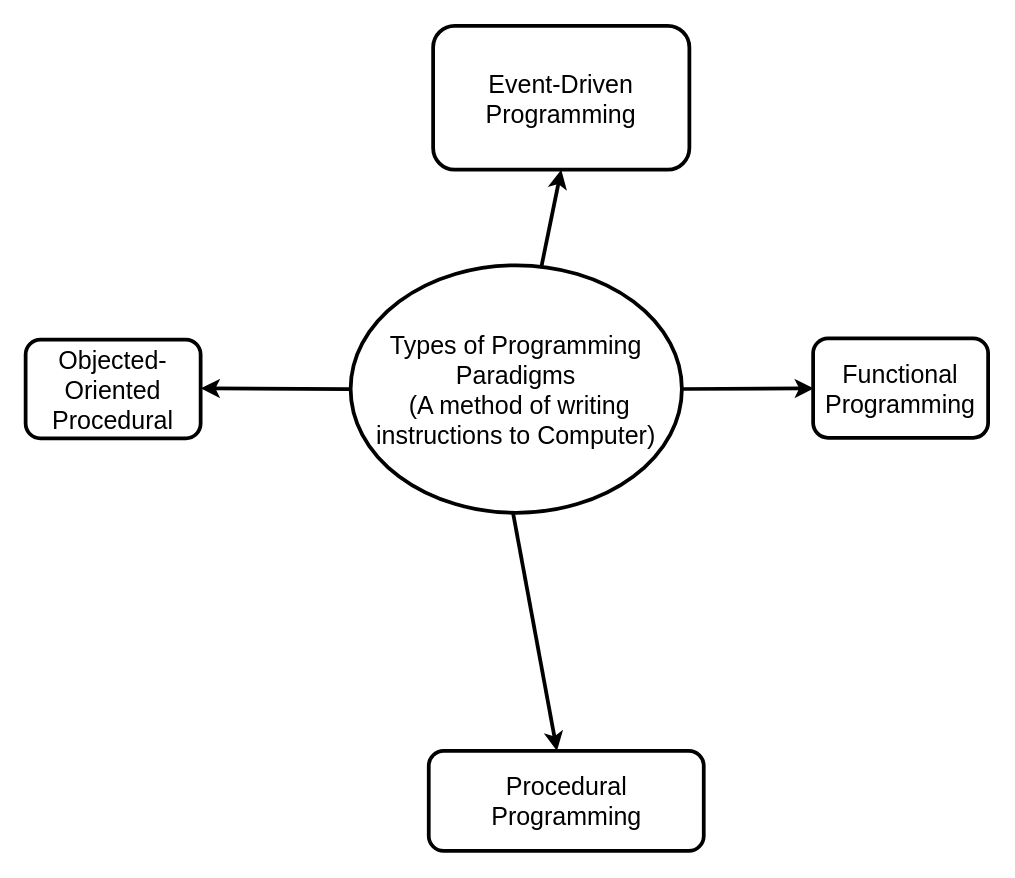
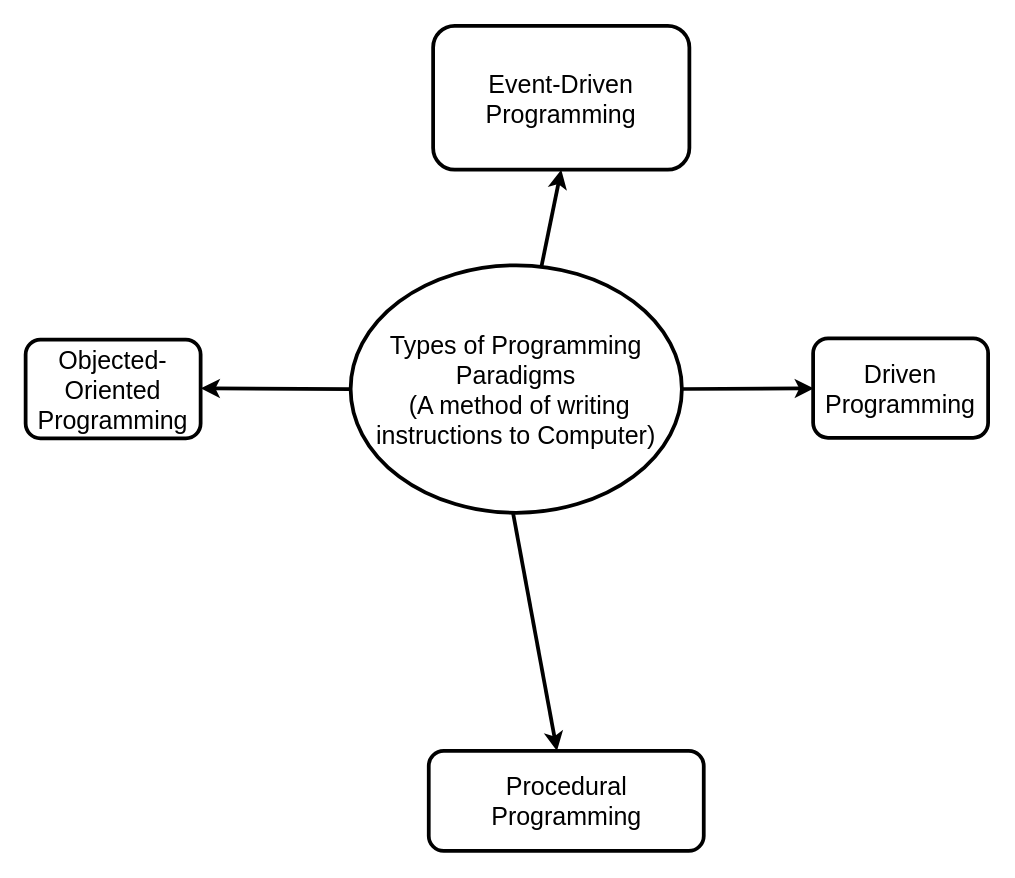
- <mxCell id="8" value="&lt;font style=&quot;font-size: 20px&quot;&gt;Functional Programming&lt;/font&gt;" style="rounded=1;whiteSpace=wrap;html=1;strokeWidth=3;" parent="1" vertex="1"><mxGeometry x="650" y="270" width="140" height="79.5" as="geometry" /></mxCell>
+ <mxCell id="8" value="&lt;font style=&quot;font-size: 20px&quot;&gt;Driven Programming&lt;/font&gt;" style="rounded=1;whiteSpace=wrap;html=1;strokeWidth=3;" parent="1" vertex="1"><mxGeometry x="650" y="270" width="140" height="79.5" as="geometry" /></mxCell>
- <mxCell id="7" value="&lt;font style=&quot;font-size: 20px&quot;&gt;Objected-Oriented Procedural&lt;/font&gt;" style="rounded=1;whiteSpace=wrap;html=1;strokeWidth=3;" parent="1" vertex="1"><mxGeometry x="20" y="271" width="140" height="79" as="geometry" /></mxCell>
+ <mxCell id="7" value="&lt;font style=&quot;font-size: 20px&quot;&gt;Objected-Oriented Programming&lt;/font&gt;" style="rounded=1;whiteSpace=wrap;html=1;strokeWidth=3;" parent="1" vertex="1"><mxGeometry x="20" y="271" width="140" height="79" as="geometry" /></mxCell>
